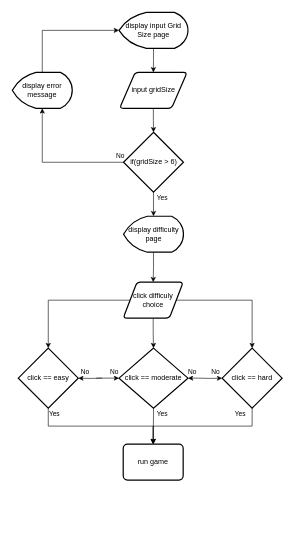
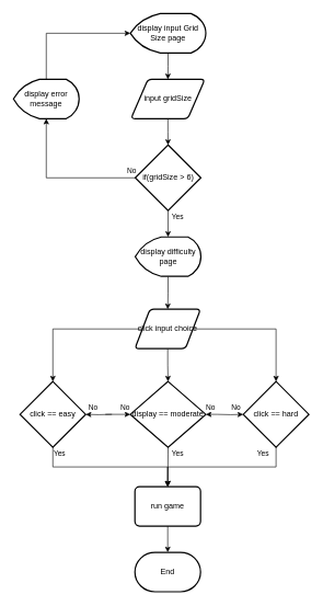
- <mxCell id="16" value="click difficuly choice" style="shape=parallelogram;html=1;strokeWidth=2;perimeter=parallelogramPerimeter;whiteSpace=wrap;rounded=1;arcSize=12;size=0.23;" vertex="1" parent="1"><mxGeometry x="205" y="470" width="100" height="60" as="geometry" /></mxCell>
+ <mxCell id="16" value="click input choice" style="shape=parallelogram;html=1;strokeWidth=2;perimeter=parallelogramPerimeter;whiteSpace=wrap;rounded=1;arcSize=12;size=0.23;" vertex="1" parent="1"><mxGeometry x="205" y="470" width="100" height="60" as="geometry" /></mxCell>
- <mxCell id="24" value="click == moderate" style="strokeWidth=2;html=1;shape=mxgraph.flowchart.decision;whiteSpace=wrap;" vertex="1" parent="1"><mxGeometry x="198" y="580" width="115" height="100" as="geometry" /></mxCell>
+ <mxCell id="24" value="display == moderate" style="strokeWidth=2;html=1;shape=mxgraph.flowchart.decision;whiteSpace=wrap;" vertex="1" parent="1"><mxGeometry x="198" y="580" width="115" height="100" as="geometry" /></mxCell>
+ <mxCell id="25" style="edgeStyle=orthogonalEdgeStyle;rounded=0;orthogonalLoop=1;jettySize=auto;html=1;exitX=0.5;exitY=1;exitDx=0;exitDy=0;entryX=0.5;entryY=0;entryDx=0;entryDy=0;entryPerimeter=0;" edge="1" parent="1" source="26" target="27"><mxGeometry relative="1" as="geometry" /></mxCell>
+ <mxCell id="27" value="End" style="strokeWidth=2;html=1;shape=mxgraph.flowchart.terminator;whiteSpace=wrap;" vertex="1" parent="1"><mxGeometry x="205" y="840" width="100" height="60" as="geometry" /></mxCell>
